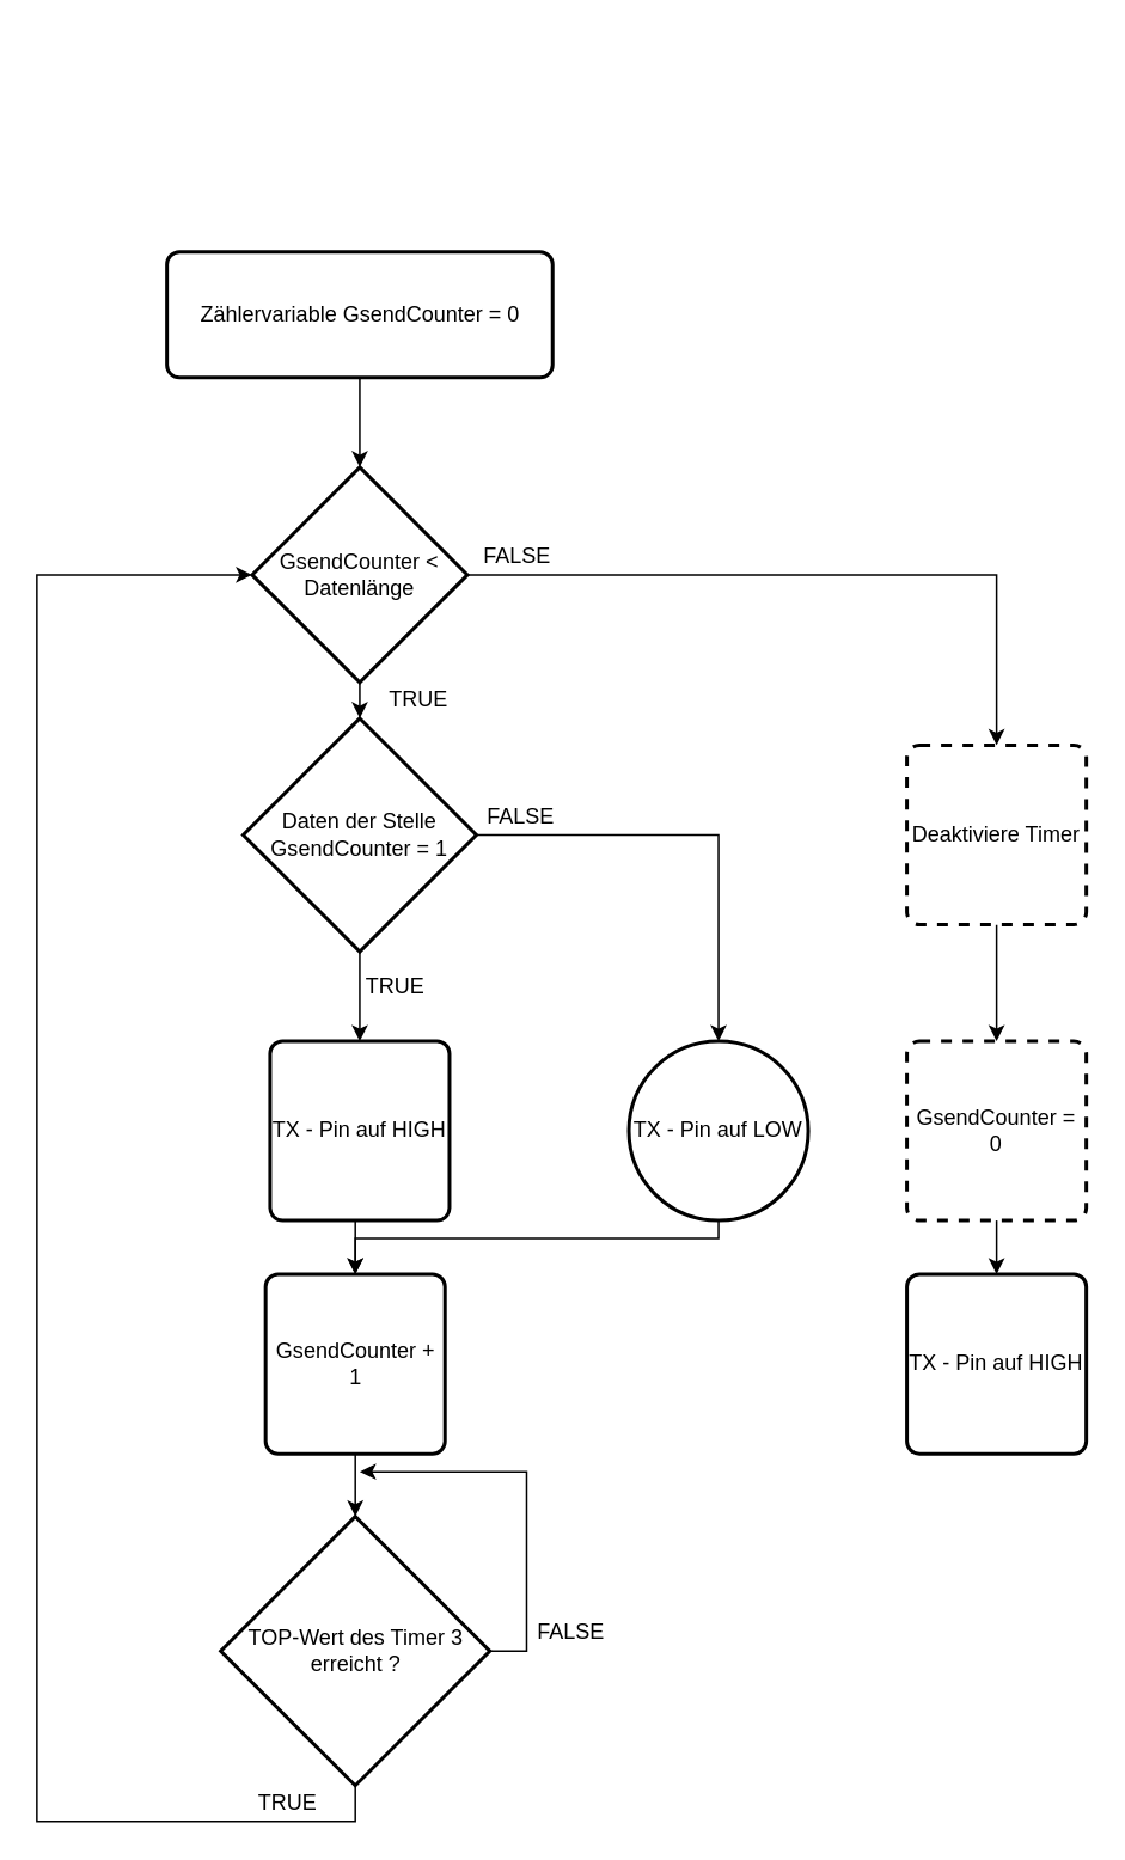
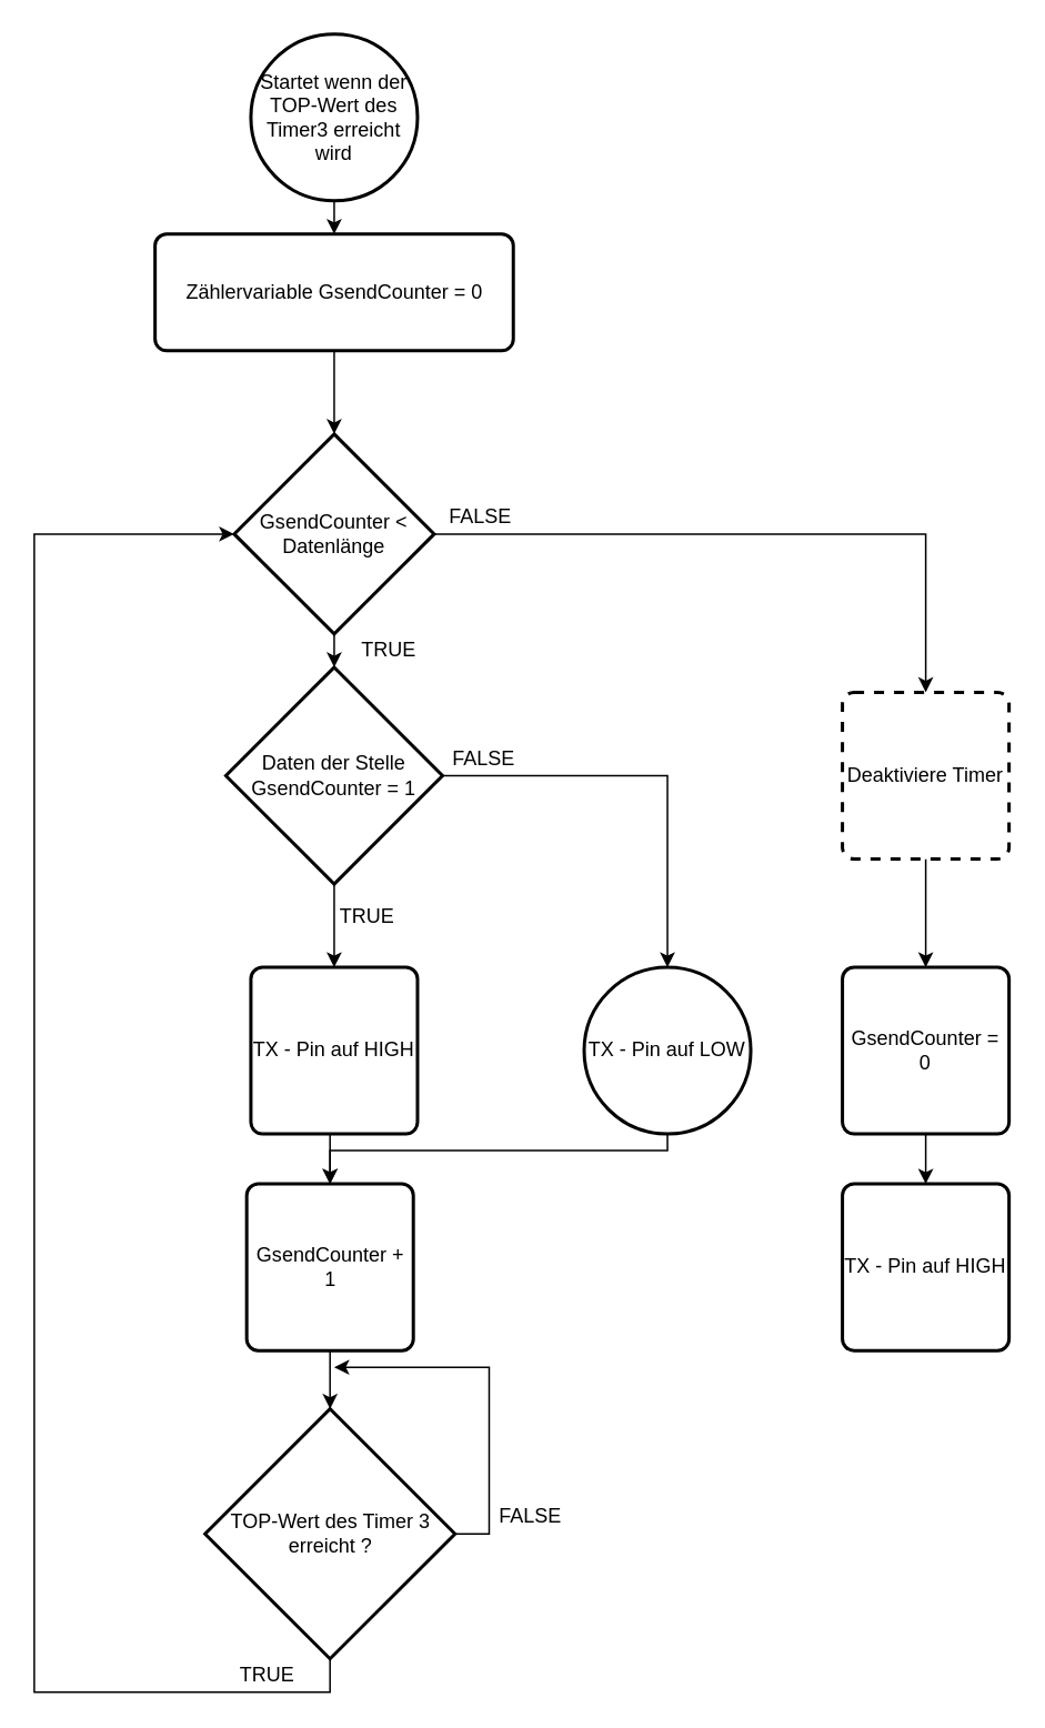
+ <mxCell id="3" value="Startet wenn der TOP-Wert des Timer3 erreicht wird" style="strokeWidth=2;html=1;shape=mxgraph.flowchart.start_2;whiteSpace=wrap;" vertex="1" parent="1"><mxGeometry x="150" y="20" width="100" height="100" as="geometry" /></mxCell>
+ <mxCell id="2" style="edgeStyle=orthogonalEdgeStyle;rounded=0;orthogonalLoop=1;jettySize=auto;html=1;exitX=0.5;exitY=1;exitDx=0;exitDy=0;exitPerimeter=0;entryX=0.5;entryY=0;entryDx=0;entryDy=0;" edge="1" parent="1" source="3" target="8"><mxGeometry relative="1" as="geometry" /></mxCell>
- <mxCell id="29" value="GsendCounter = 0" style="rounded=1;whiteSpace=wrap;html=1;absoluteArcSize=1;arcSize=14;strokeWidth=2;dashed=1;" vertex="1" parent="1"><mxGeometry x="505" y="580" width="100" height="100" as="geometry" /></mxCell>
+ <mxCell id="29" value="GsendCounter = 0" style="rounded=1;whiteSpace=wrap;html=1;absoluteArcSize=1;arcSize=14;strokeWidth=2;" vertex="1" parent="1"><mxGeometry x="505" y="580" width="100" height="100" as="geometry" /></mxCell>
